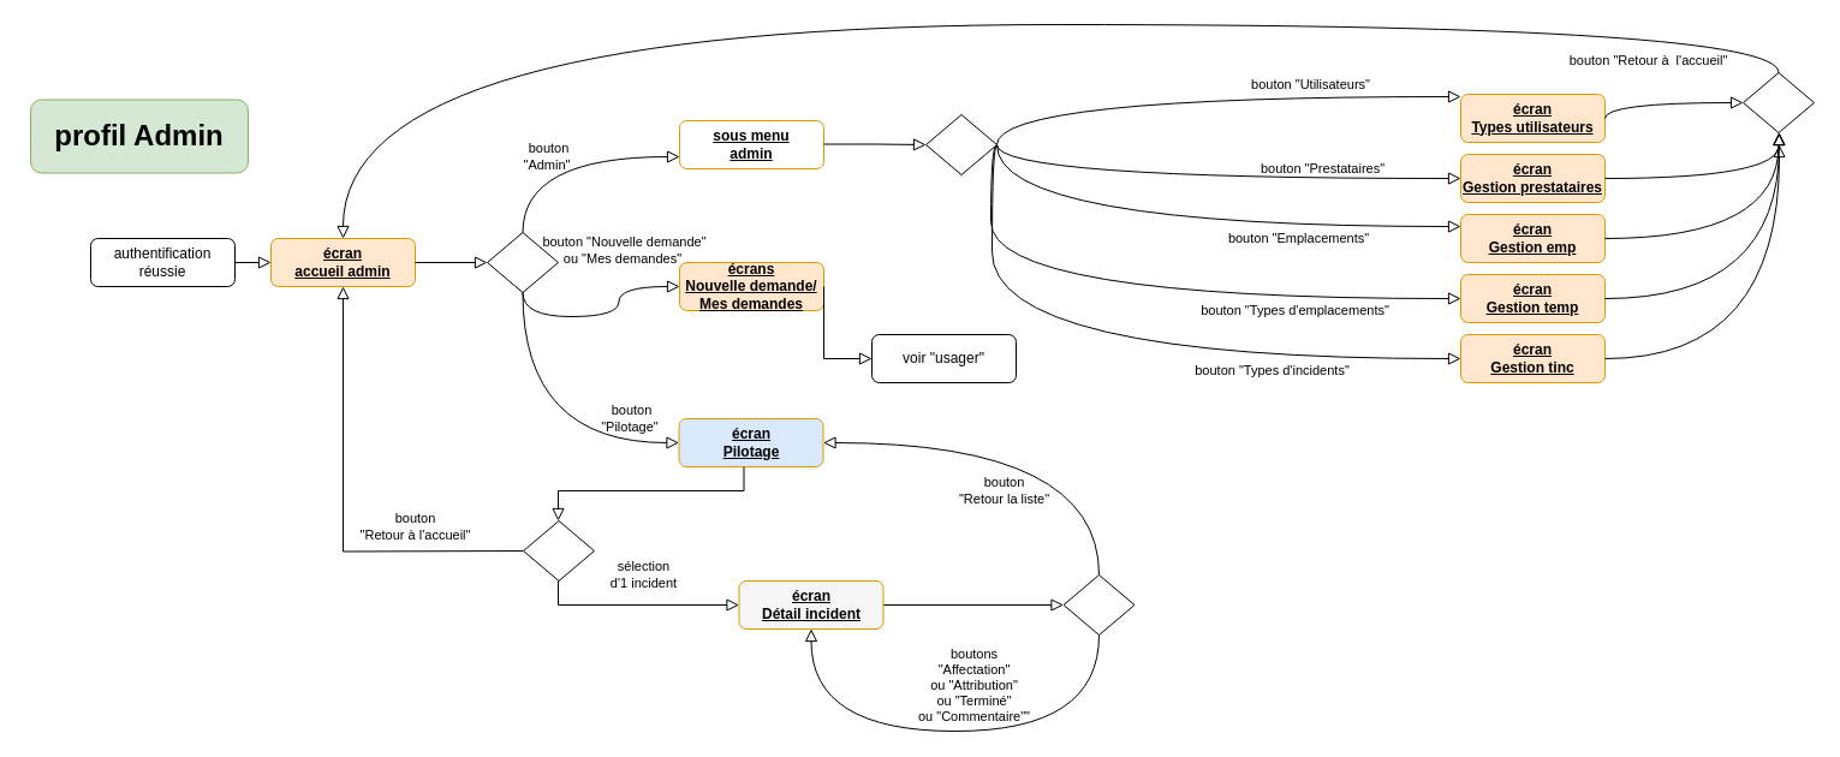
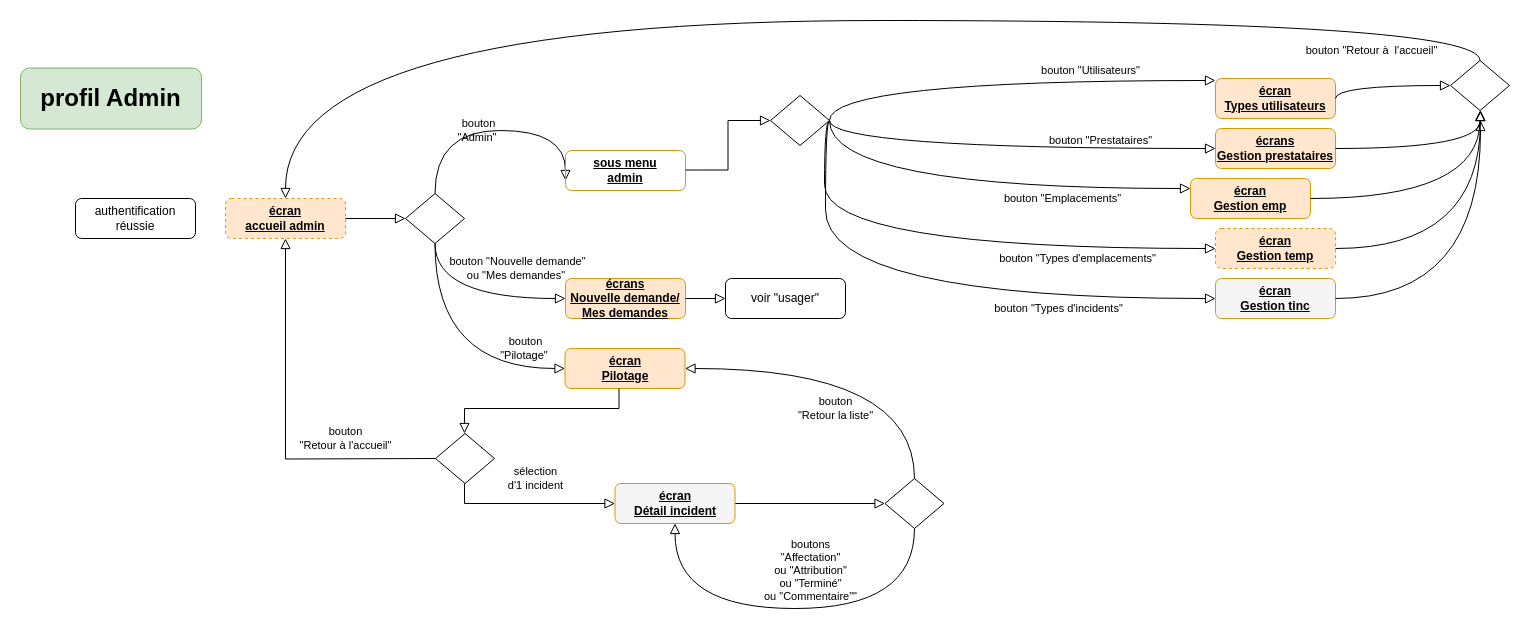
- <mxCell id="43" value="&lt;b&gt;&lt;font style=&quot;font-size: 24px;&quot;&gt;profil Admin&lt;/font&gt;&lt;/b&gt;" style="rounded=1;whiteSpace=wrap;html=1;fontSize=12;glass=0;strokeWidth=1;shadow=0;fillColor=#d5e8d4;strokeColor=#82b366;" parent="1" vertex="1"><mxGeometry x="25" y="82.5" width="181" height="61" as="geometry" /></mxCell>
+ <mxCell id="43" value="&lt;b&gt;&lt;font style=&quot;font-size: 24px;&quot;&gt;profil Admin&lt;/font&gt;&lt;/b&gt;" style="rounded=1;whiteSpace=wrap;html=1;fontSize=12;glass=0;strokeWidth=1;shadow=0;fillColor=#d5e8d4;strokeColor=#82b366;" parent="1" vertex="1"><mxGeometry x="20" y="67.5" width="181" height="61" as="geometry" /></mxCell>
- <mxCell id="33" value="&lt;b&gt;&lt;u&gt;sous menu&lt;br&gt;admin&lt;br&gt;&lt;/u&gt;&lt;/b&gt;" style="rounded=1;whiteSpace=wrap;html=1;fontSize=12;glass=0;strokeWidth=1;shadow=0;fillColor=none;strokeColor=#d79b00;" parent="1" vertex="1"><mxGeometry x="565" y="100" width="120" height="40" as="geometry" /></mxCell>
+ <mxCell id="33" value="&lt;b&gt;&lt;u&gt;sous menu&lt;br&gt;admin&lt;br&gt;&lt;/u&gt;&lt;/b&gt;" style="rounded=1;whiteSpace=wrap;html=1;fontSize=12;glass=0;strokeWidth=1;shadow=0;fillColor=none;strokeColor=#d79b00;" parent="1" vertex="1"><mxGeometry x="565" y="150" width="120" height="40" as="geometry" /></mxCell>
- <mxCell id="6" value="&lt;b&gt;&lt;u&gt;écran&lt;br&gt;Gestion prestataires&lt;br&gt;&lt;/u&gt;&lt;/b&gt;" style="rounded=1;whiteSpace=wrap;html=1;fontSize=12;glass=0;strokeWidth=1;shadow=0;fillColor=#ffe6cc;strokeColor=#d79b00;" parent="1" vertex="1"><mxGeometry x="1215" y="128" width="120" height="40" as="geometry" /></mxCell>
+ <mxCell id="6" value="&lt;b&gt;&lt;u&gt;écrans&lt;br&gt;Gestion prestataires&lt;br&gt;&lt;/u&gt;&lt;/b&gt;" style="rounded=1;whiteSpace=wrap;html=1;fontSize=12;glass=0;strokeWidth=1;shadow=0;fillColor=#ffe6cc;strokeColor=#d79b00;" parent="1" vertex="1"><mxGeometry x="1215" y="128" width="120" height="40" as="geometry" /></mxCell>
- <mxCell id="8" value="&lt;b&gt;&lt;u&gt;écran&lt;br&gt;Gestion emp&lt;br&gt;&lt;/u&gt;&lt;/b&gt;" style="rounded=1;whiteSpace=wrap;html=1;fontSize=12;glass=0;strokeWidth=1;shadow=0;fillColor=#ffe6cc;strokeColor=#d79b00;" parent="1" vertex="1"><mxGeometry x="1215" y="178" width="120" height="40" as="geometry" /></mxCell>
+ <mxCell id="8" value="&lt;b&gt;&lt;u&gt;écran&lt;br&gt;Gestion emp&lt;br&gt;&lt;/u&gt;&lt;/b&gt;" style="rounded=1;whiteSpace=wrap;html=1;fontSize=12;glass=0;strokeWidth=1;shadow=0;fillColor=#ffe6cc;strokeColor=#d79b00;" parent="1" vertex="1"><mxGeometry x="1190" y="178" width="120" height="40" as="geometry" /></mxCell>
- <mxCell id="5" value="" style="rounded=0;html=1;jettySize=auto;orthogonalLoop=1;fontSize=11;endArrow=block;endFill=0;endSize=8;strokeWidth=1;shadow=0;labelBackgroundColor=none;edgeStyle=orthogonalEdgeStyle;exitX=1;exitY=0.5;exitDx=0;exitDy=0;entryX=0;entryY=0.5;entryDx=0;entryDy=0;" parent="1" source="4" target="14" edge="1"><mxGeometry relative="1" as="geometry"><mxPoint x="355" y="228" as="sourcePoint" /><mxPoint x="225" y="218" as="targetPoint" /><Array as="points" /></mxGeometry></mxCell>
- <mxCell id="14" value="&lt;b&gt;&lt;u&gt;écran&lt;br&gt;accueil admin&lt;/u&gt;&lt;/b&gt;" style="rounded=1;whiteSpace=wrap;html=1;fontSize=12;glass=0;strokeWidth=1;shadow=0;fillColor=#ffe6cc;strokeColor=#d79b00;" parent="1" vertex="1"><mxGeometry x="225" y="198" width="120" height="40" as="geometry" /></mxCell>
+ <mxCell id="14" value="&lt;b&gt;&lt;u&gt;écran&lt;br&gt;accueil admin&lt;/u&gt;&lt;/b&gt;" style="rounded=1;whiteSpace=wrap;html=1;fontSize=12;glass=0;strokeWidth=1;shadow=0;fillColor=#ffe6cc;strokeColor=#d79b00;dashed=1;" parent="1" vertex="1"><mxGeometry x="225" y="198" width="120" height="40" as="geometry" /></mxCell>
- <mxCell id="16" value="&lt;b&gt;&lt;u&gt;écrans&lt;br&gt;Nouvelle demande/&lt;br&gt;Mes demandes&lt;br&gt;&lt;/u&gt;&lt;/b&gt;" style="rounded=1;whiteSpace=wrap;html=1;fontSize=12;glass=0;strokeWidth=1;shadow=0;fillColor=#ffe6cc;strokeColor=#d79b00;" parent="1" vertex="1"><mxGeometry x="565" y="218" width="120" height="40" as="geometry" /></mxCell>
+ <mxCell id="16" value="&lt;b&gt;&lt;u&gt;écrans&lt;br&gt;Nouvelle demande/&lt;br&gt;Mes demandes&lt;br&gt;&lt;/u&gt;&lt;/b&gt;" style="rounded=1;whiteSpace=wrap;html=1;fontSize=12;glass=0;strokeWidth=1;shadow=0;fillColor=#ffe6cc;strokeColor=#d79b00;" parent="1" vertex="1"><mxGeometry x="565" y="278" width="120" height="40" as="geometry" /></mxCell>
- <mxCell id="9" value="&lt;b&gt;&lt;u&gt;écran&lt;br&gt;Gestion temp&lt;br&gt;&lt;/u&gt;&lt;/b&gt;" style="rounded=1;whiteSpace=wrap;html=1;fontSize=12;glass=0;strokeWidth=1;shadow=0;fillColor=#ffe6cc;strokeColor=#d79b00;" parent="1" vertex="1"><mxGeometry x="1215" y="228" width="120" height="40" as="geometry" /></mxCell>
+ <mxCell id="9" value="&lt;b&gt;&lt;u&gt;écran&lt;br&gt;Gestion temp&lt;br&gt;&lt;/u&gt;&lt;/b&gt;" style="rounded=1;whiteSpace=wrap;html=1;fontSize=12;glass=0;strokeWidth=1;shadow=0;fillColor=#ffe6cc;strokeColor=#d79b00;dashed=1;" parent="1" vertex="1"><mxGeometry x="1215" y="228" width="120" height="40" as="geometry" /></mxCell>
- <mxCell id="10" value="&lt;b&gt;&lt;u&gt;écran&lt;br&gt;Gestion tinc&lt;br&gt;&lt;/u&gt;&lt;/b&gt;" style="rounded=1;whiteSpace=wrap;html=1;fontSize=12;glass=0;strokeWidth=1;shadow=0;fillColor=#ffe6cc;strokeColor=#d79b00;" parent="1" vertex="1"><mxGeometry x="1215" y="278" width="120" height="40" as="geometry" /></mxCell>
+ <mxCell id="10" value="&lt;b&gt;&lt;u&gt;écran&lt;br&gt;Gestion tinc&lt;br&gt;&lt;/u&gt;&lt;/b&gt;" style="rounded=1;whiteSpace=wrap;html=1;fontSize=12;glass=0;strokeWidth=1;shadow=0;fillColor=#f5f5f5;strokeColor=#d79b00;" parent="1" vertex="1"><mxGeometry x="1215" y="278" width="120" height="40" as="geometry" /></mxCell>
- <mxCell id="21" value="&lt;b&gt;&lt;u&gt;écran&lt;br&gt;Pilotage&lt;br&gt;&lt;/u&gt;&lt;/b&gt;" style="rounded=1;whiteSpace=wrap;html=1;fontSize=12;glass=0;strokeWidth=1;shadow=0;fillColor=#dae8fc;strokeColor=#d79b00;" parent="1" vertex="1"><mxGeometry x="564.5" y="348" width="120" height="40" as="geometry" /></mxCell>
+ <mxCell id="21" value="&lt;b&gt;&lt;u&gt;écran&lt;br&gt;Pilotage&lt;br&gt;&lt;/u&gt;&lt;/b&gt;" style="rounded=1;whiteSpace=wrap;html=1;fontSize=12;glass=0;strokeWidth=1;shadow=0;fillColor=#ffe6cc;strokeColor=#d79b00;" parent="1" vertex="1"><mxGeometry x="564.5" y="348" width="120" height="40" as="geometry" /></mxCell>
